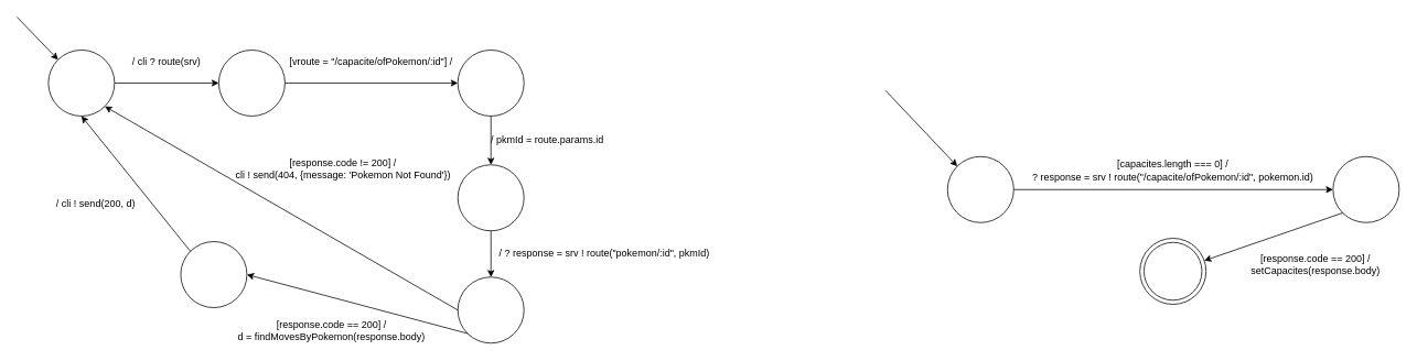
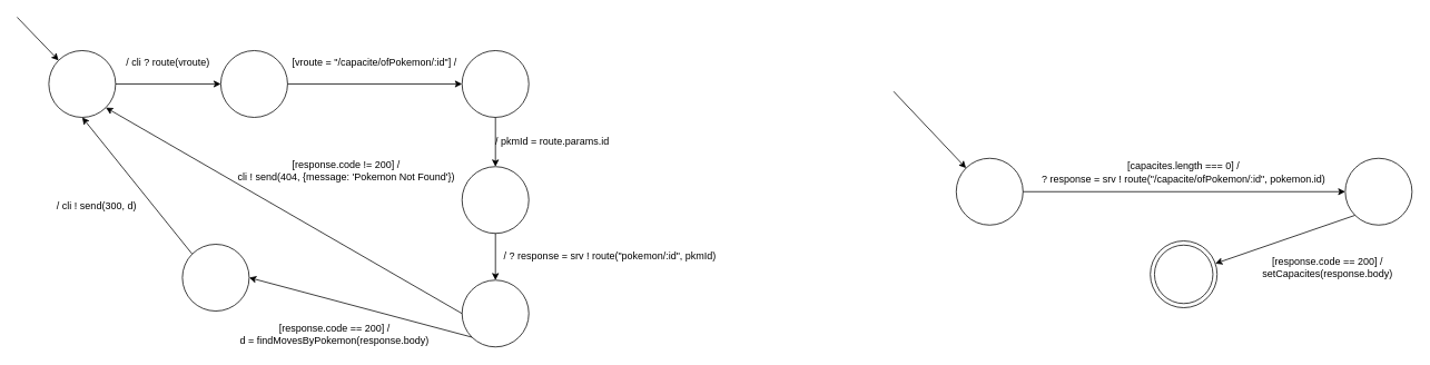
- <mxCell id="6" value="/ cli ? route(srv)" style="text;html=1;align=center;verticalAlign=middle;whiteSpace=wrap;rounded=0;" vertex="1" parent="1"><mxGeometry x="146" y="60" width="110" height="30" as="geometry" /></mxCell>
+ <mxCell id="6" value="/ cli ? route(vroute)" style="text;html=1;align=center;verticalAlign=middle;whiteSpace=wrap;rounded=0;" vertex="1" parent="1"><mxGeometry x="146" y="60" width="110" height="30" as="geometry" /></mxCell>
- <mxCell id="22" value="/ cli ! send(200, d)" style="text;html=1;align=center;verticalAlign=middle;whiteSpace=wrap;rounded=0;" vertex="1" parent="1"><mxGeometry x="58" y="232" width="115" height="30" as="geometry" /></mxCell>
+ <mxCell id="22" value="/ cli ! send(300, d)" style="text;html=1;align=center;verticalAlign=middle;whiteSpace=wrap;rounded=0;" vertex="1" parent="1"><mxGeometry x="58" y="232" width="115" height="30" as="geometry" /></mxCell>
